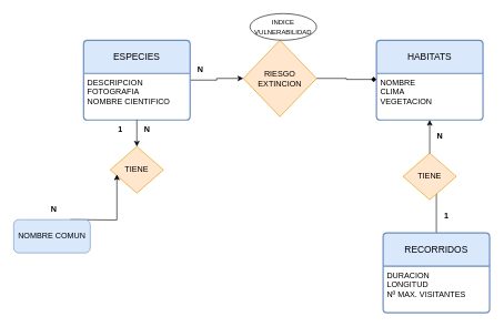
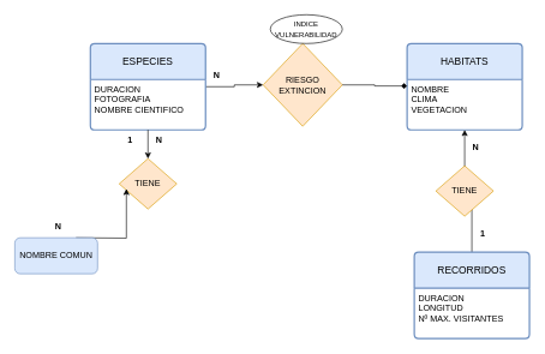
- <mxCell id="4" value="&lt;div&gt;DESCRIPCION&lt;/div&gt;&lt;div&gt;FOTOGRAFIA&lt;/div&gt;&lt;div&gt;NOMBRE CIENTIFICO&lt;br&gt;&lt;/div&gt;" style="align=left;strokeColor=none;fillColor=none;spacingLeft=4;spacingRight=4;fontSize=12;verticalAlign=top;resizable=0;rotatable=0;part=1;html=1;whiteSpace=wrap;" vertex="1" parent="3"><mxGeometry y="50" width="160" height="70" as="geometry" /></mxCell>
+ <mxCell id="4" value="&lt;div&gt;DURACION&lt;/div&gt;&lt;div&gt;FOTOGRAFIA&lt;/div&gt;&lt;div&gt;NOMBRE CIENTIFICO&lt;br&gt;&lt;/div&gt;" style="align=left;strokeColor=none;fillColor=none;spacingLeft=4;spacingRight=4;fontSize=12;verticalAlign=top;resizable=0;rotatable=0;part=1;html=1;whiteSpace=wrap;" vertex="1" parent="3"><mxGeometry y="50" width="160" height="70" as="geometry" /></mxCell>
